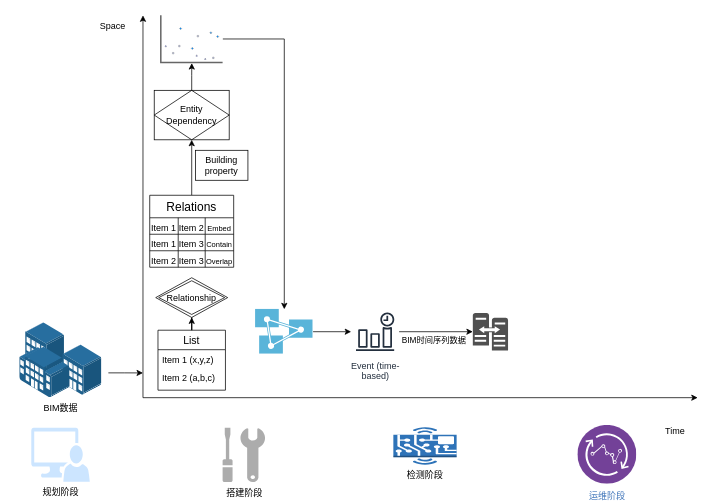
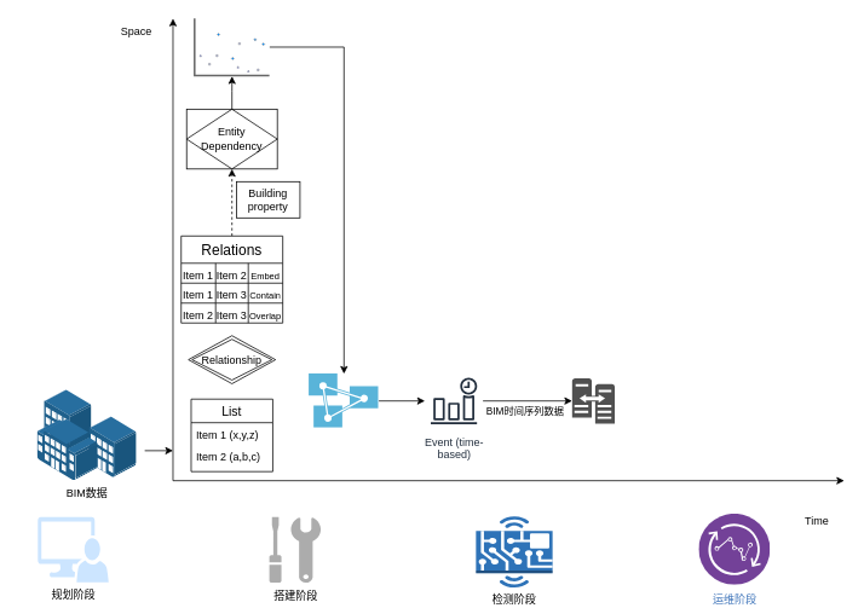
- <mxCell id="9" style="edgeStyle=orthogonalEdgeStyle;rounded=0;orthogonalLoop=1;jettySize=auto;html=1;entryX=0.5;entryY=1;entryDx=0;entryDy=0;" edge="1" parent="1" source="10" target="23"><mxGeometry relative="1" as="geometry" /></mxCell>
+ <mxCell id="9" style="edgeStyle=orthogonalEdgeStyle;rounded=0;orthogonalLoop=1;jettySize=auto;html=1;entryX=0.5;entryY=1;entryDx=0;entryDy=0;dashed=1;" edge="1" parent="1" source="10" target="23"><mxGeometry relative="1" as="geometry" /></mxCell>
- <mxCell id="4" style="edgeStyle=orthogonalEdgeStyle;rounded=0;orthogonalLoop=1;jettySize=auto;html=1;entryX=0.5;entryY=1;entryDx=0;entryDy=0;" edge="1" parent="1" source="5" target="8"><mxGeometry relative="1" as="geometry" /></mxCell>
- <mxCell id="30" value="BIM数据" style="image;points=[];html=1;align=center;shadow=0;dashed=0;image=img/lib/allied_telesis/buildings/Building_Cluster.svg;" vertex="1" parent="1"><mxGeometry x="20" y="430" width="120" height="100" as="geometry" /></mxCell>
+ <mxCell id="30" value="BIM数据" style="image;points=[];html=1;align=center;shadow=0;dashed=0;image=img/lib/allied_telesis/buildings/Building_Cluster.svg;" vertex="1" parent="1"><mxGeometry x="35" y="430" width="120" height="100" as="geometry" /></mxCell>
- <mxCell id="33" value="检测阶段" style="outlineConnect=0;dashed=0;verticalLabelPosition=bottom;verticalAlign=top;align=center;html=1;shape=mxgraph.aws3.hardware_board;fillColor=#2e73b8;gradientColor=none;" vertex="1" parent="1"><mxGeometry x="524" y="569.39" width="84.402" height="50" as="geometry" /></mxCell>
+ <mxCell id="33" value="检测阶段" style="outlineConnect=0;dashed=0;verticalLabelPosition=bottom;verticalAlign=top;align=center;html=1;shape=mxgraph.aws3.hardware_board;fillColor=#2e73b8;gradientColor=none;" vertex="1" parent="1"><mxGeometry x="524" y="569.39" width="84.402" height="78.49" as="geometry" /></mxCell>
